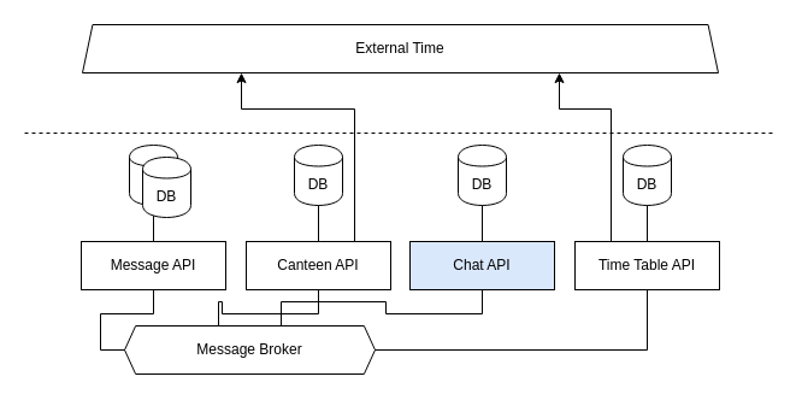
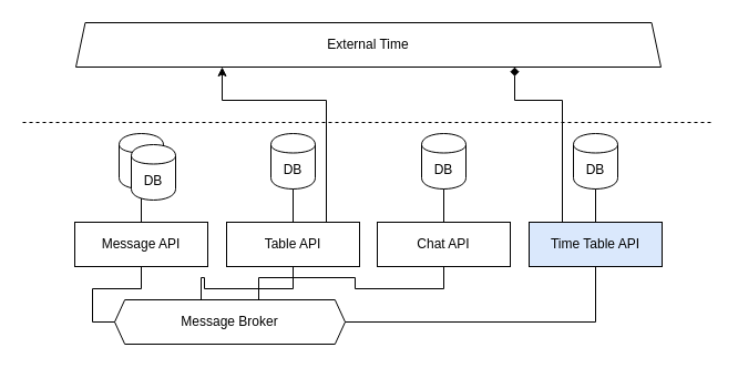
- <mxCell id="24" style="edgeStyle=orthogonalEdgeStyle;rounded=0;orthogonalLoop=1;jettySize=auto;html=1;exitX=0.25;exitY=0;exitDx=0;exitDy=0;entryX=0.75;entryY=1;entryDx=0;entryDy=0;" edge="1" parent="1" source="4" target="21"><mxGeometry relative="1" as="geometry"><Array as="points"><mxPoint x="507" y="90" /><mxPoint x="464" y="90" /></Array></mxGeometry></mxCell>
+ <mxCell id="24" style="edgeStyle=orthogonalEdgeStyle;rounded=0;orthogonalLoop=1;jettySize=auto;html=1;exitX=0.25;exitY=0;exitDx=0;exitDy=0;entryX=0.75;entryY=1;entryDx=0;entryDy=0;endArrow=diamond;" edge="1" parent="1" source="4" target="21"><mxGeometry relative="1" as="geometry"><Array as="points"><mxPoint x="507" y="90" /><mxPoint x="464" y="90" /></Array></mxGeometry></mxCell>
- <mxCell id="5" value="Canteen API" style="rounded=0;whiteSpace=wrap;html=1;" parent="2" vertex="1"><mxGeometry x="137" width="120" height="40" as="geometry" /></mxCell>
+ <mxCell id="5" value="Table API" style="rounded=0;whiteSpace=wrap;html=1;" parent="2" vertex="1"><mxGeometry x="137" width="120" height="40" as="geometry" /></mxCell>
- <mxCell id="3" value="Chat API" style="rounded=0;whiteSpace=wrap;html=1;fillColor=#dae8fc;" parent="2" vertex="1"><mxGeometry x="273" width="120" height="40" as="geometry" /></mxCell>
+ <mxCell id="3" value="Chat API" style="rounded=0;whiteSpace=wrap;html=1;" parent="2" vertex="1"><mxGeometry x="273" width="120" height="40" as="geometry" /></mxCell>
- <mxCell id="4" value="Time Table API" style="rounded=0;whiteSpace=wrap;html=1;" parent="2" vertex="1"><mxGeometry x="410" width="120" height="40" as="geometry" /></mxCell>
+ <mxCell id="4" value="Time Table API" style="rounded=0;whiteSpace=wrap;html=1;fillColor=#dae8fc;" parent="2" vertex="1"><mxGeometry x="410" width="120" height="40" as="geometry" /></mxCell>
